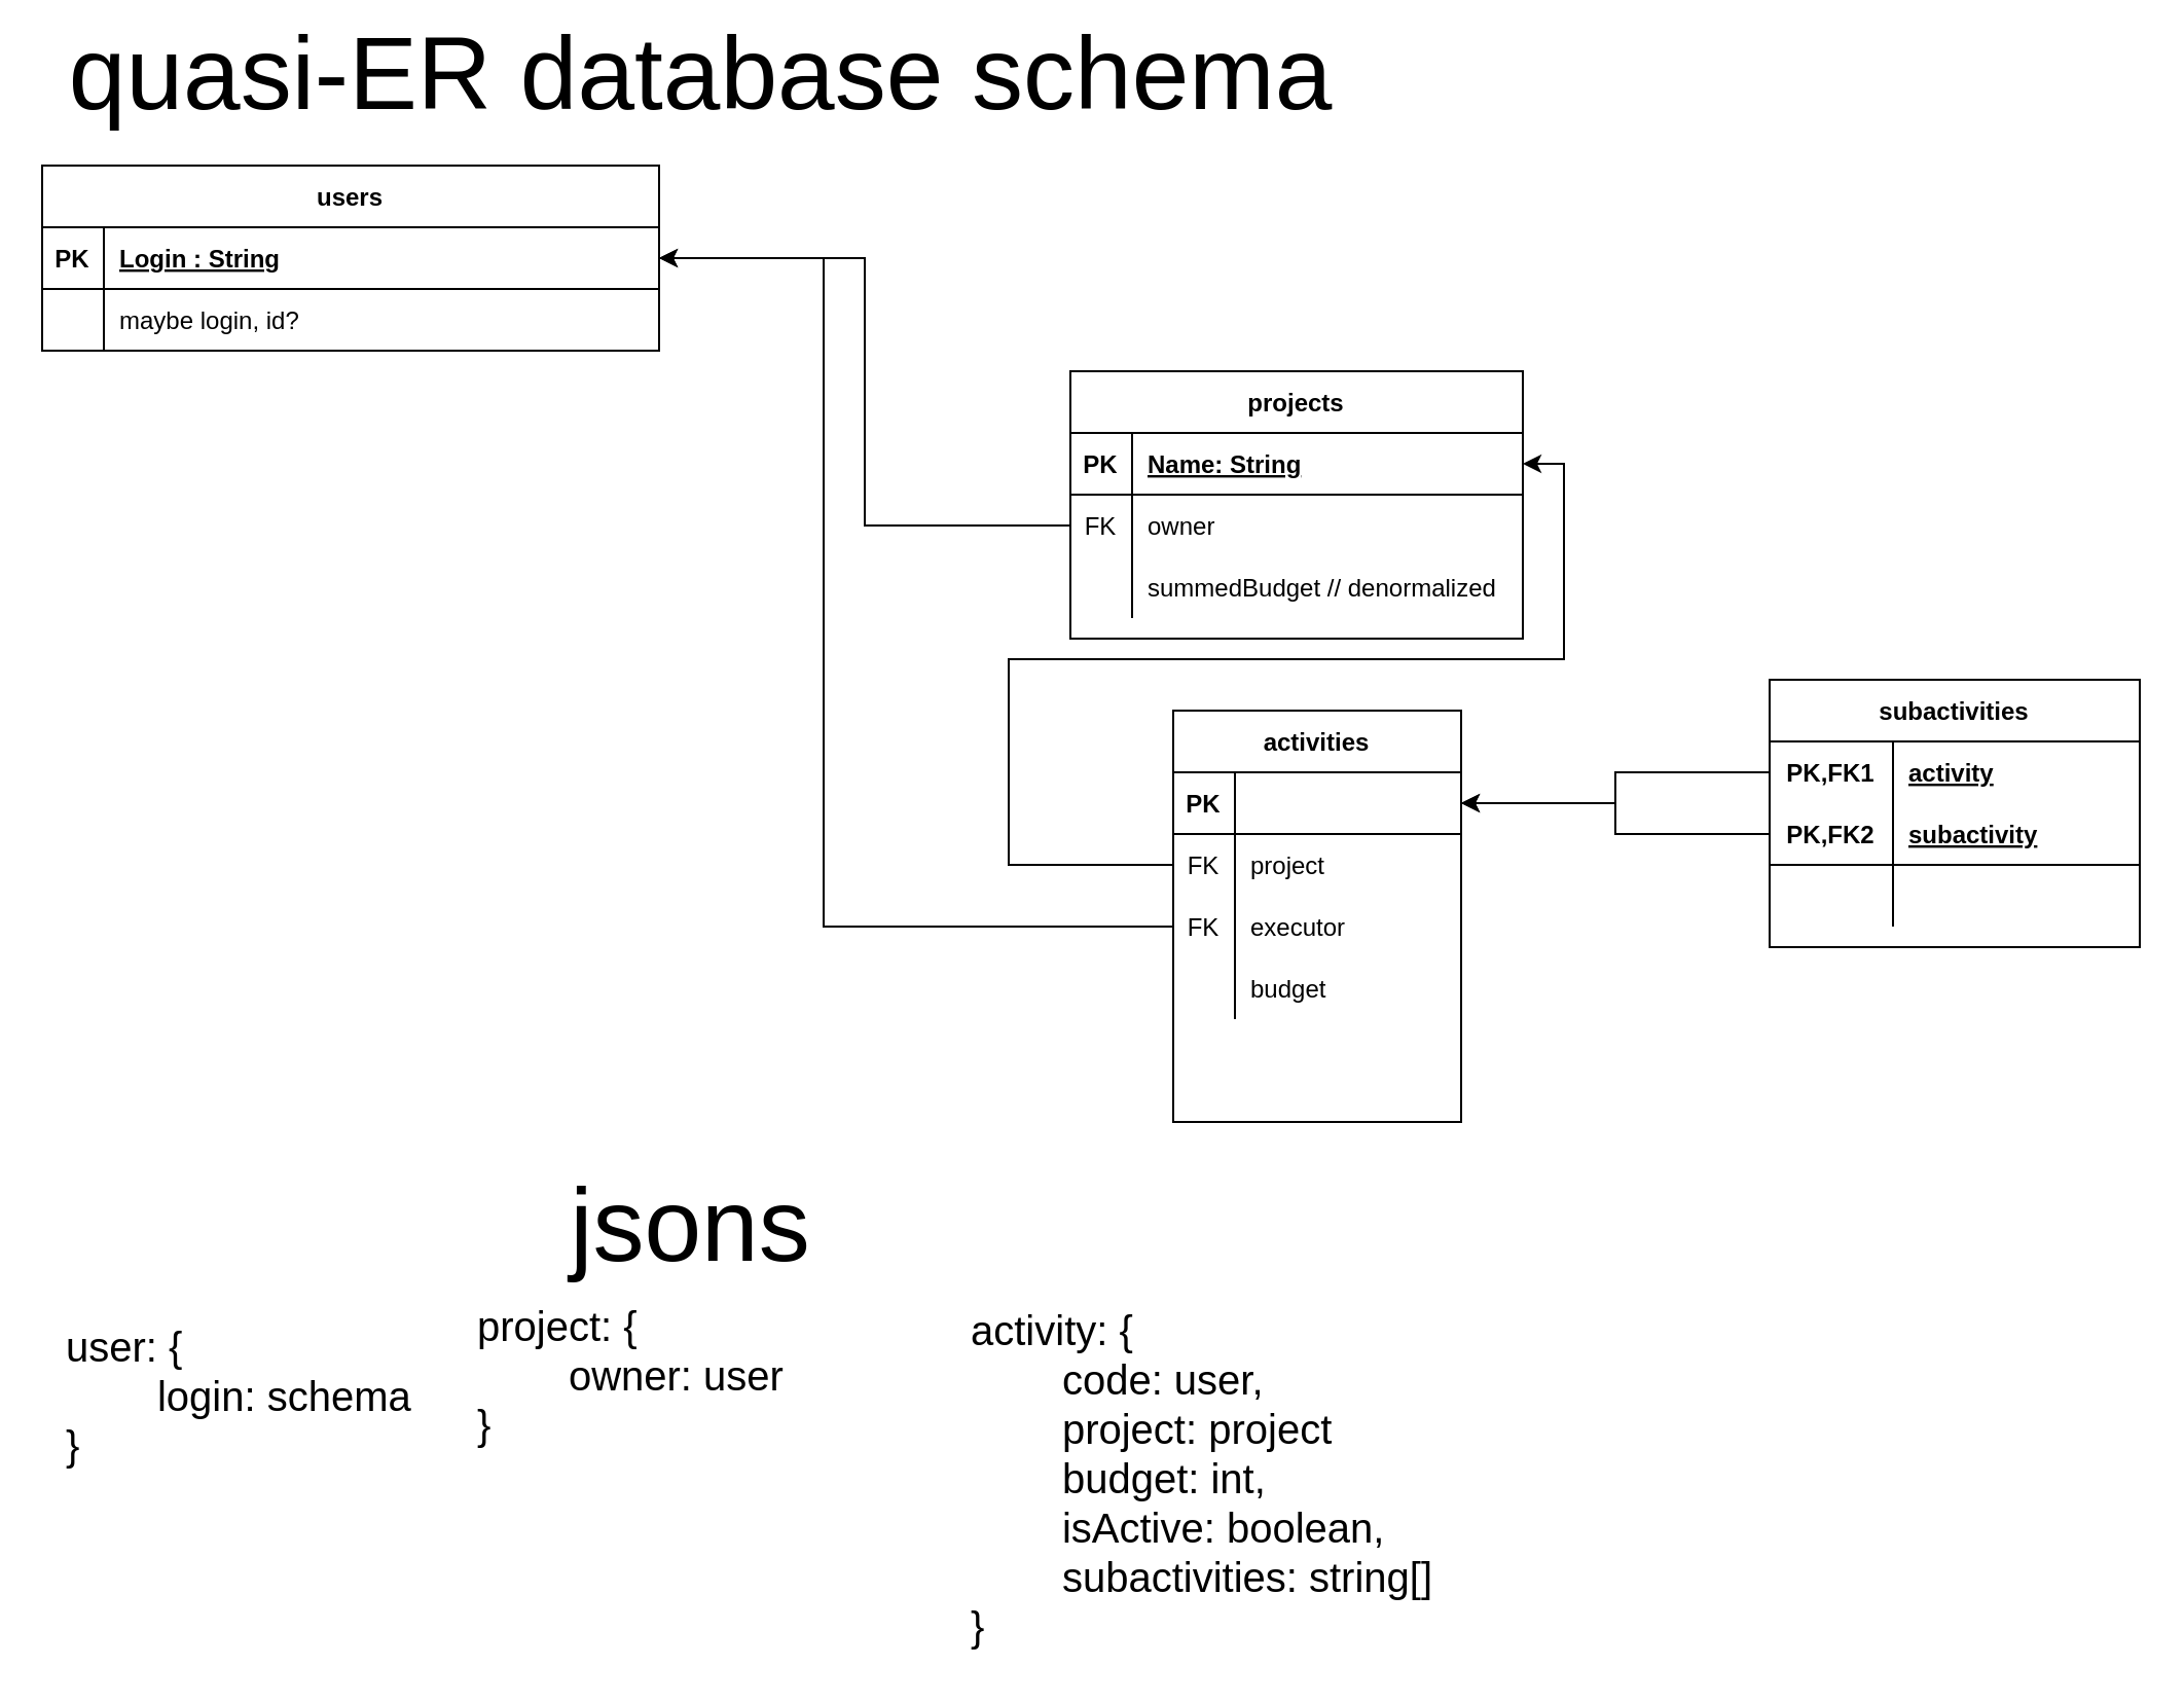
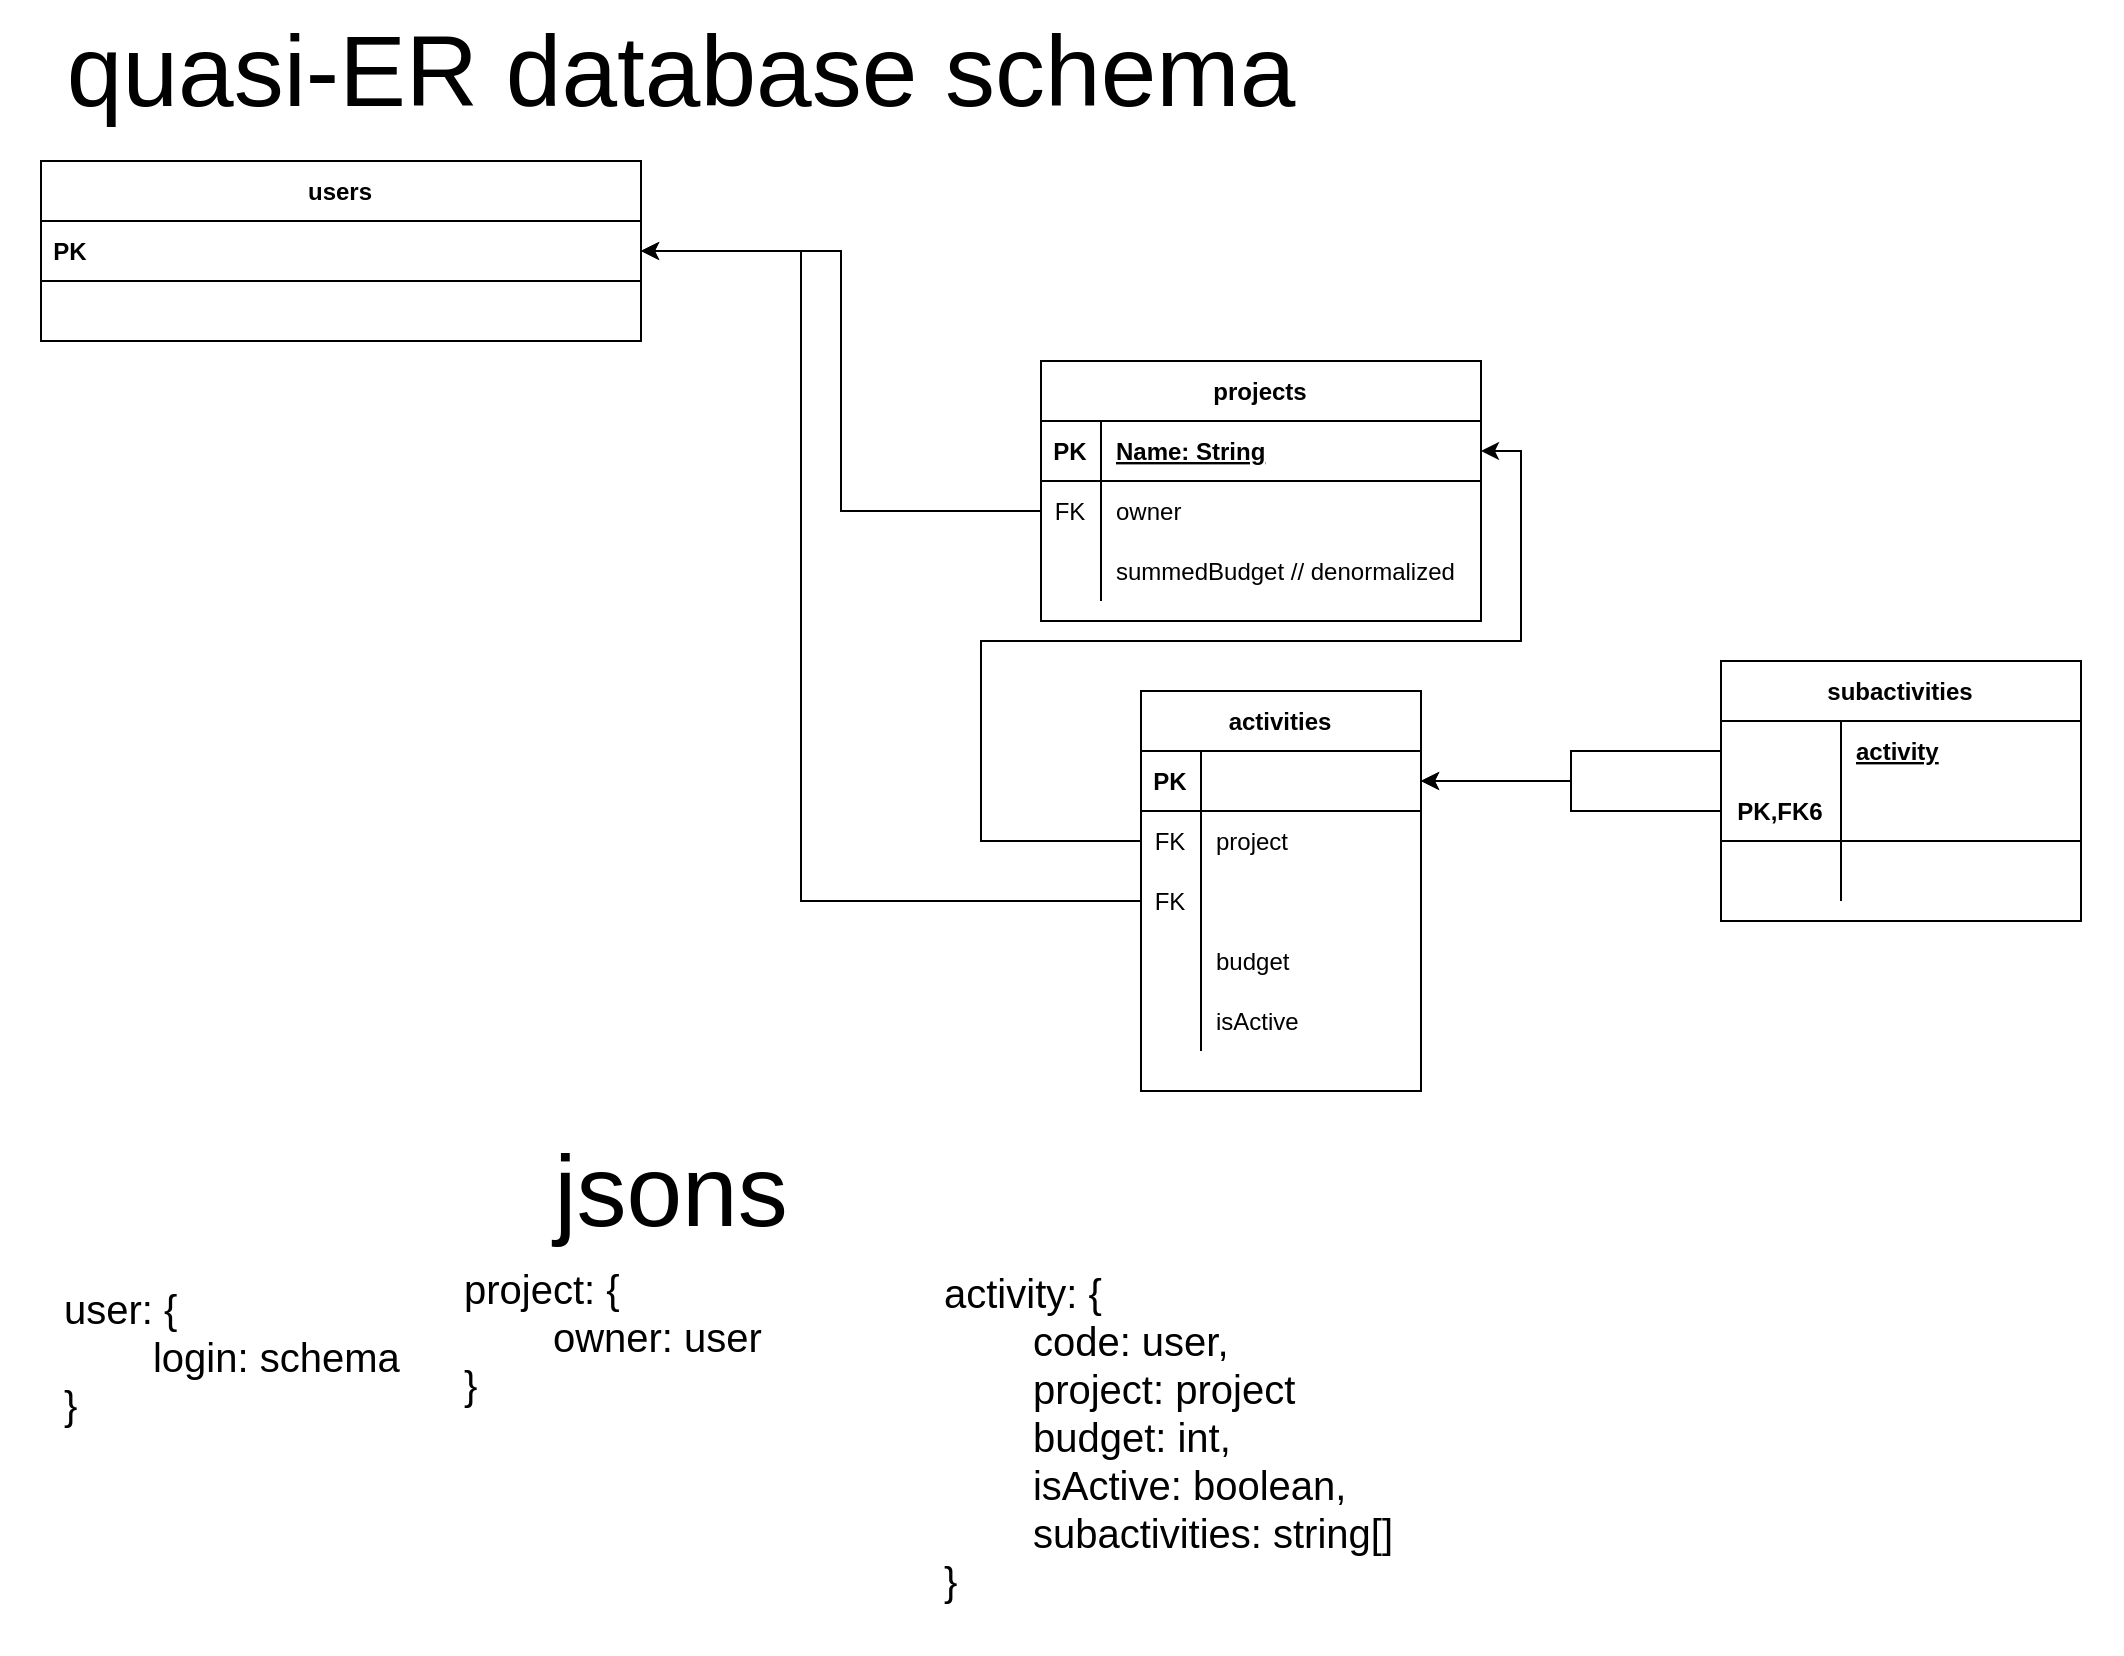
- <mxCell id="5" value="Login : String" style="shape=partialRectangle;connectable=0;fillColor=none;top=0;left=0;bottom=0;right=0;align=left;spacingLeft=6;fontStyle=5;overflow=hidden;" vertex="1" parent="3"><mxGeometry x="30" width="270" height="30" as="geometry"><mxRectangle width="270" height="30" as="alternateBounds" /></mxGeometry></mxCell>
- <mxCell id="8" value="maybe login, id?" style="shape=partialRectangle;connectable=0;fillColor=none;top=0;left=0;bottom=0;right=0;align=left;spacingLeft=6;overflow=hidden;" vertex="1" parent="6"><mxGeometry x="30" width="270" height="30" as="geometry"><mxRectangle width="270" height="30" as="alternateBounds" /></mxGeometry></mxCell>
- <mxCell id="39" value="PK,FK1" style="shape=partialRectangle;connectable=0;fillColor=none;top=0;left=0;bottom=0;right=0;fontStyle=1;overflow=hidden;" vertex="1" parent="38"><mxGeometry width="60" height="30" as="geometry"><mxRectangle width="60" height="30" as="alternateBounds" /></mxGeometry></mxCell>
- <mxCell id="43" value="subactivity" style="shape=partialRectangle;connectable=0;fillColor=none;top=0;left=0;bottom=0;right=0;align=left;spacingLeft=6;fontStyle=5;overflow=hidden;" vertex="1" parent="41"><mxGeometry x="60" width="120" height="30" as="geometry"><mxRectangle width="120" height="30" as="alternateBounds" /></mxGeometry></mxCell>
- <mxCell id="42" value="PK,FK2" style="shape=partialRectangle;connectable=0;fillColor=none;top=0;left=0;bottom=0;right=0;fontStyle=1;overflow=hidden;" vertex="1" parent="41"><mxGeometry width="60" height="30" as="geometry"><mxRectangle width="60" height="30" as="alternateBounds" /></mxGeometry></mxCell>
+ <mxCell id="42" value="PK,FK6" style="shape=partialRectangle;connectable=0;fillColor=none;top=0;left=0;bottom=0;right=0;fontStyle=1;overflow=hidden;" vertex="1" parent="41"><mxGeometry width="60" height="30" as="geometry"><mxRectangle width="60" height="30" as="alternateBounds" /></mxGeometry></mxCell>
- <mxCell id="28" value="executor" style="shape=partialRectangle;connectable=0;fillColor=none;top=0;left=0;bottom=0;right=0;align=left;spacingLeft=6;overflow=hidden;" vertex="1" parent="26"><mxGeometry x="30" width="110" height="30" as="geometry"><mxRectangle width="110" height="30" as="alternateBounds" /></mxGeometry></mxCell>
+ <mxCell id="34" value="isActive" style="shape=partialRectangle;connectable=0;fillColor=none;top=0;left=0;bottom=0;right=0;align=left;spacingLeft=6;overflow=hidden;" vertex="1" parent="32"><mxGeometry x="30" width="110" height="30" as="geometry"><mxRectangle width="110" height="30" as="alternateBounds" /></mxGeometry></mxCell>
